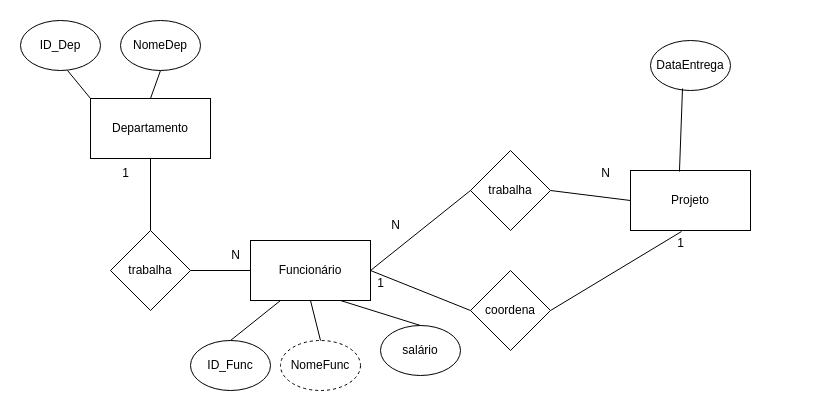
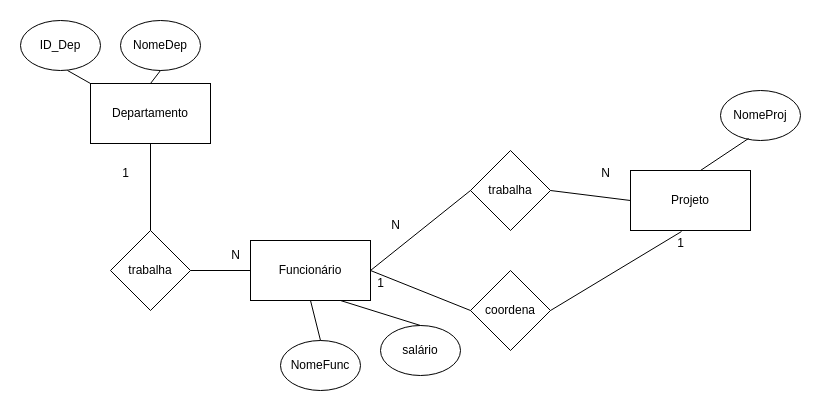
- <mxCell id="32" value="DataEntrega" style="ellipse;whiteSpace=wrap;html=1;" vertex="1" parent="1"><mxGeometry x="650" y="40" width="80" height="50" as="geometry" /></mxCell>
+ <mxCell id="22" value="NomeProj" style="ellipse;whiteSpace=wrap;html=1;" vertex="1" parent="1"><mxGeometry x="720" y="90" width="80" height="50" as="geometry" /></mxCell>
- <mxCell id="3" value="Departamento" style="rounded=0;whiteSpace=wrap;html=1;" vertex="1" parent="1"><mxGeometry x="90" y="98" width="120" height="60" as="geometry" /></mxCell>
+ <mxCell id="3" value="Departamento" style="rounded=0;whiteSpace=wrap;html=1;" vertex="1" parent="1"><mxGeometry x="90" y="83" width="120" height="60" as="geometry" /></mxCell>
- <mxCell id="33" value="" style="endArrow=none;html=1;rounded=0;entryX=0.4;entryY=0.96;entryDx=0;entryDy=0;entryPerimeter=0;exitX=0.408;exitY=0.017;exitDx=0;exitDy=0;exitPerimeter=0;" edge="1" parent="1" source="4" target="32"><mxGeometry width="50" height="50" relative="1" as="geometry"><mxPoint x="590" y="380" as="sourcePoint" /><mxPoint x="640" y="330" as="targetPoint" /></mxGeometry></mxCell>
+ <mxCell id="23" value="" style="endArrow=none;html=1;rounded=0;entryX=0.583;entryY=0;entryDx=0;entryDy=0;exitX=0.35;exitY=0.96;exitDx=0;exitDy=0;entryPerimeter=0;exitPerimeter=0;" edge="1" parent="1" source="22" target="4"><mxGeometry width="50" height="50" relative="1" as="geometry"><mxPoint x="320" y="320" as="sourcePoint" /><mxPoint x="370" y="270" as="targetPoint" /></mxGeometry></mxCell>
- <mxCell id="24" value="" style="endArrow=none;html=1;rounded=0;exitX=0.5;exitY=0;exitDx=0;exitDy=0;entryX=0.25;entryY=1;entryDx=0;entryDy=0;" edge="1" parent="1" source="21" target="2"><mxGeometry width="50" height="50" relative="1" as="geometry"><mxPoint x="320" y="320" as="sourcePoint" /><mxPoint x="370" y="270" as="targetPoint" /></mxGeometry></mxCell>
- <mxCell id="21" value="ID_Func" style="ellipse;whiteSpace=wrap;html=1;" vertex="1" parent="1"><mxGeometry x="190" y="340" width="80" height="50" as="geometry" /></mxCell>
- <mxCell id="20" value="NomeFunc" style="ellipse;whiteSpace=wrap;html=1;dashed=1;" vertex="1" parent="1"><mxGeometry x="280" y="340" width="80" height="50" as="geometry" /></mxCell>
+ <mxCell id="20" value="NomeFunc" style="ellipse;whiteSpace=wrap;html=1;" vertex="1" parent="1"><mxGeometry x="280" y="340" width="80" height="50" as="geometry" /></mxCell>
